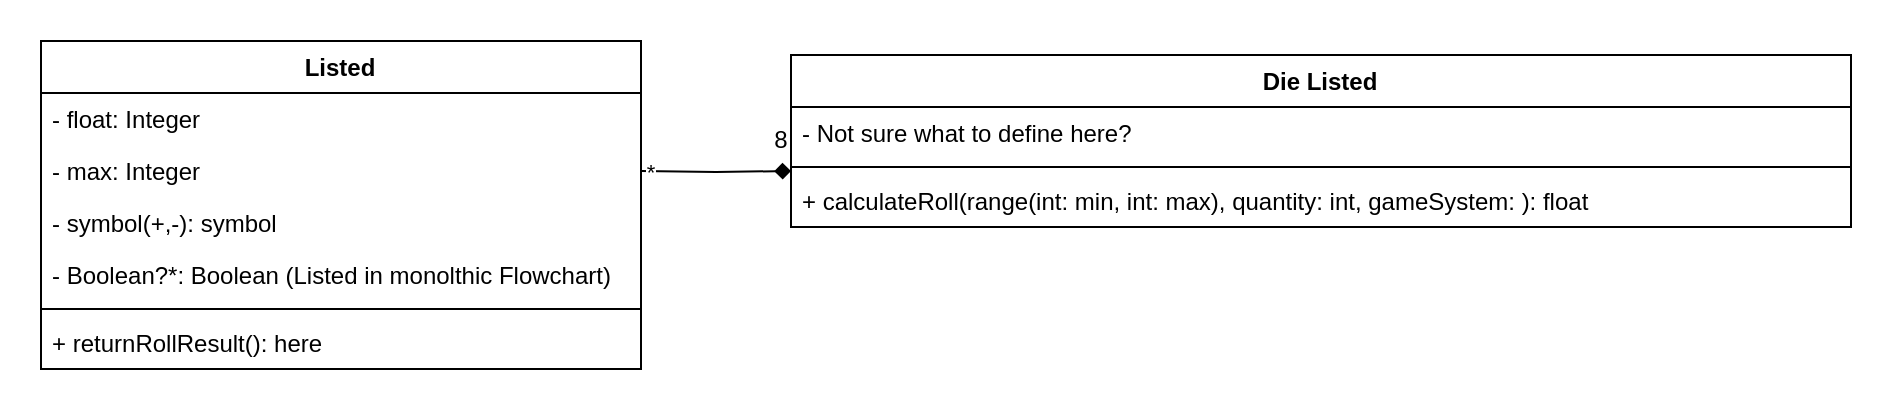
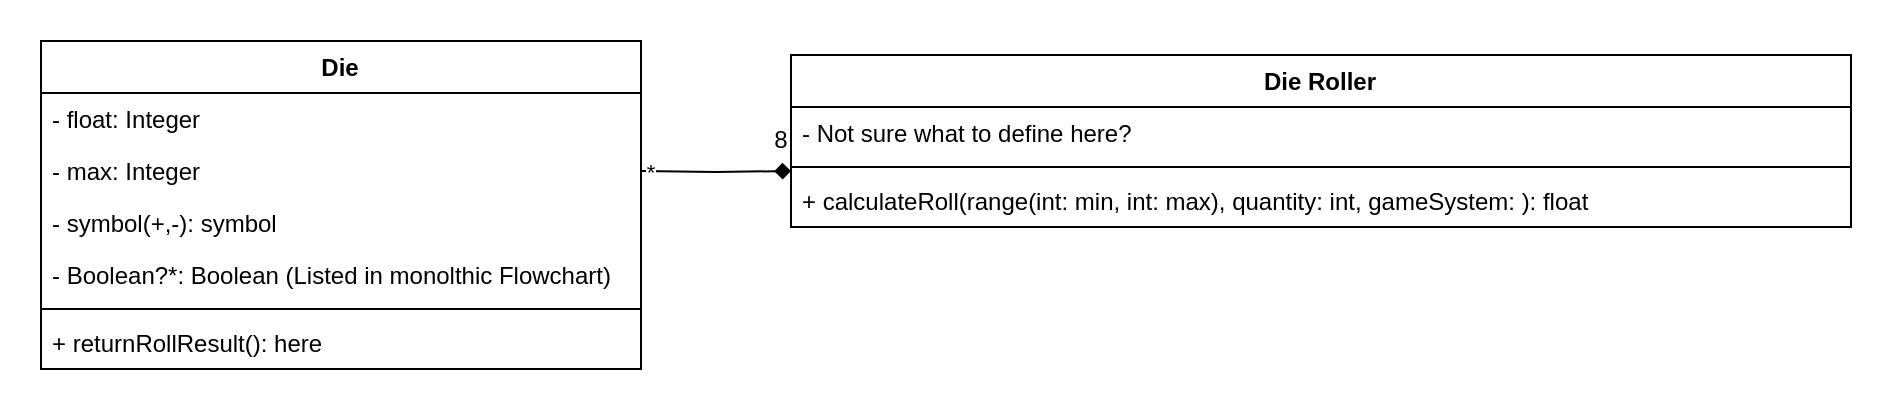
- <mxCell id="2" value="Listed" style="swimlane;fontStyle=1;align=center;verticalAlign=top;childLayout=stackLayout;horizontal=1;startSize=26;horizontalStack=0;resizeParent=1;resizeParentMax=0;resizeLast=0;collapsible=1;marginBottom=0;" vertex="1" parent="1"><mxGeometry x="20" y="20" width="300" height="164" as="geometry" /></mxCell>
+ <mxCell id="2" value="Die" style="swimlane;fontStyle=1;align=center;verticalAlign=top;childLayout=stackLayout;horizontal=1;startSize=26;horizontalStack=0;resizeParent=1;resizeParentMax=0;resizeLast=0;collapsible=1;marginBottom=0;" vertex="1" parent="1"><mxGeometry x="20" y="20" width="300" height="164" as="geometry" /></mxCell>
- <mxCell id="9" value="Die Listed&#10;" style="swimlane;fontStyle=1;align=center;verticalAlign=top;childLayout=stackLayout;horizontal=1;startSize=26;horizontalStack=0;resizeParent=1;resizeParentMax=0;resizeLast=0;collapsible=1;marginBottom=0;" vertex="1" parent="1"><mxGeometry x="395" y="27" width="530" height="86" as="geometry" /></mxCell>
+ <mxCell id="9" value="Die Roller&#10;" style="swimlane;fontStyle=1;align=center;verticalAlign=top;childLayout=stackLayout;horizontal=1;startSize=26;horizontalStack=0;resizeParent=1;resizeParentMax=0;resizeLast=0;collapsible=1;marginBottom=0;" vertex="1" parent="1"><mxGeometry x="395" y="27" width="530" height="86" as="geometry" /></mxCell>
